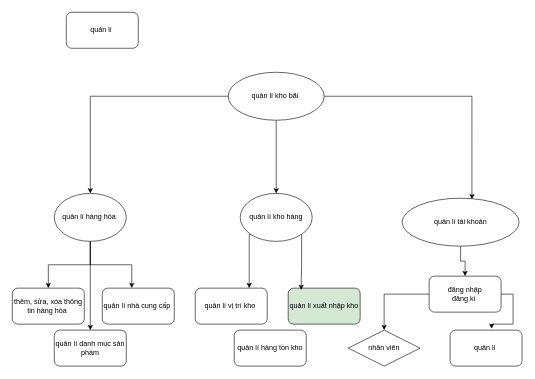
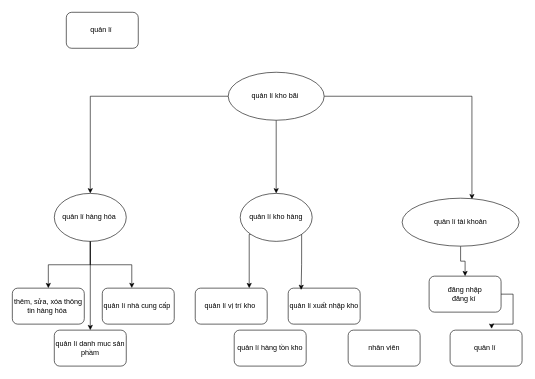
- <mxCell id="18" style="edgeStyle=orthogonalEdgeStyle;rounded=0;orthogonalLoop=1;jettySize=auto;html=1;exitX=0;exitY=0.5;exitDx=0;exitDy=0;entryX=0.5;entryY=0;entryDx=0;entryDy=0;" edge="1" parent="1" source="19" target="22"><mxGeometry relative="1" as="geometry" /></mxCell>
- <mxCell id="12" value="quản lí xuất nhập kho" style="rounded=1;whiteSpace=wrap;html=1;fillColor=#d5e8d4;" vertex="1" parent="1"><mxGeometry x="480" y="480" width="120" height="60" as="geometry" /></mxCell>
+ <mxCell id="12" value="quản lí xuất nhập kho" style="rounded=1;whiteSpace=wrap;html=1;" vertex="1" parent="1"><mxGeometry x="480" y="480" width="120" height="60" as="geometry" /></mxCell>
- <mxCell id="22" value="nhân viên" style="rhombus;whiteSpace=wrap;html=1;" vertex="1" parent="1"><mxGeometry x="580" y="550" width="120" height="60" as="geometry" /></mxCell>
+ <mxCell id="22" value="nhân viên" style="rounded=1;whiteSpace=wrap;html=1;" vertex="1" parent="1"><mxGeometry x="580" y="550" width="120" height="60" as="geometry" /></mxCell>
